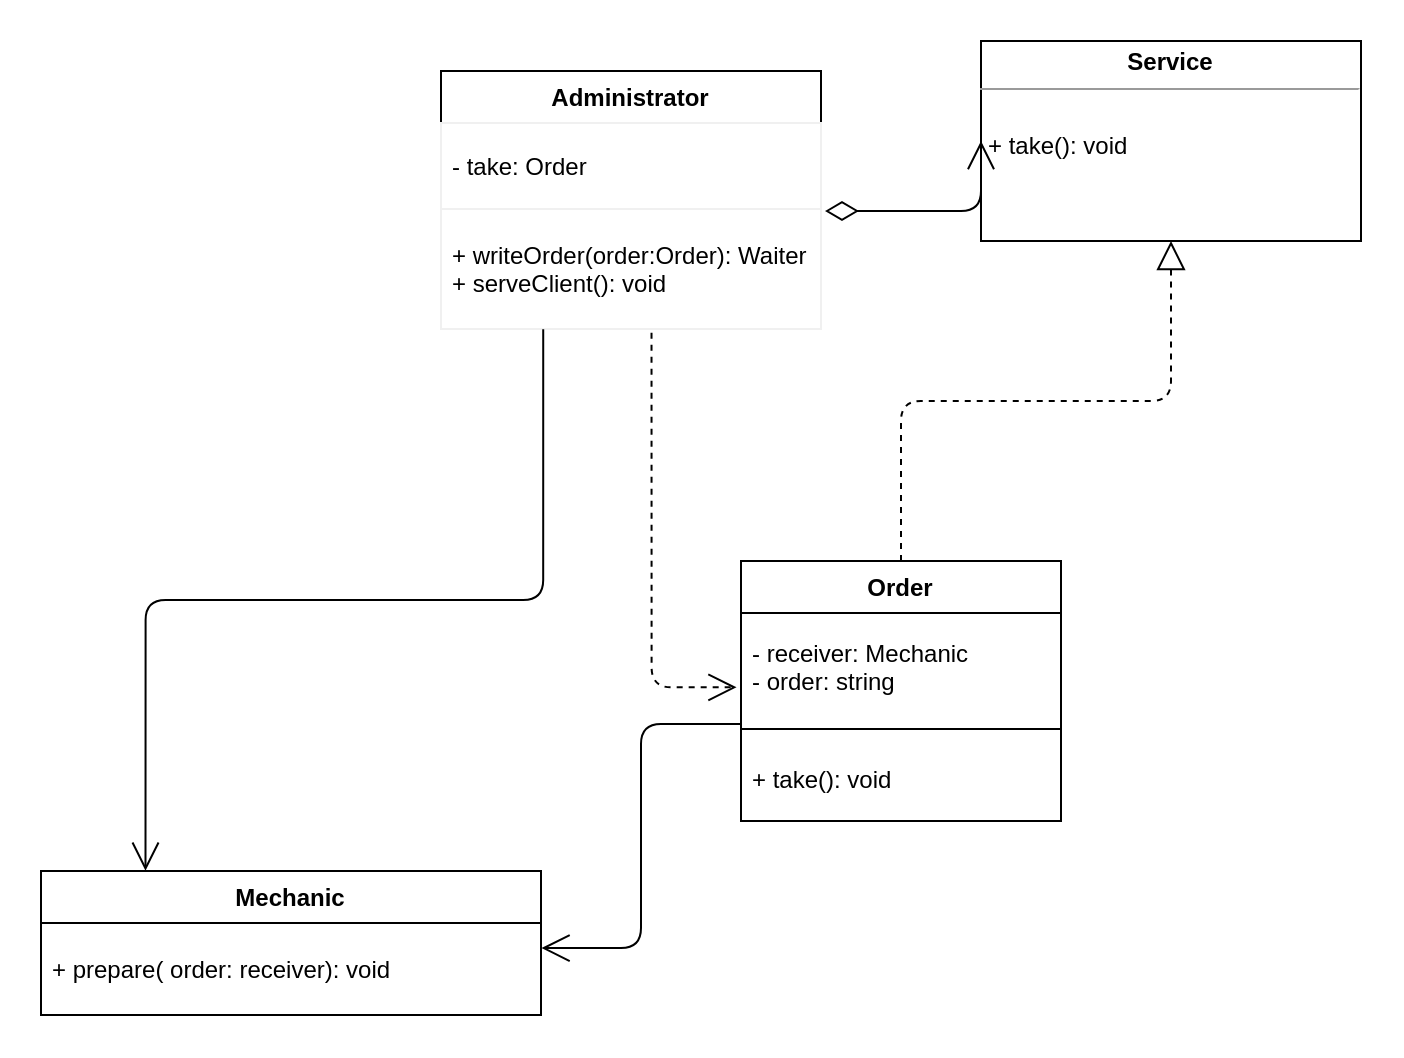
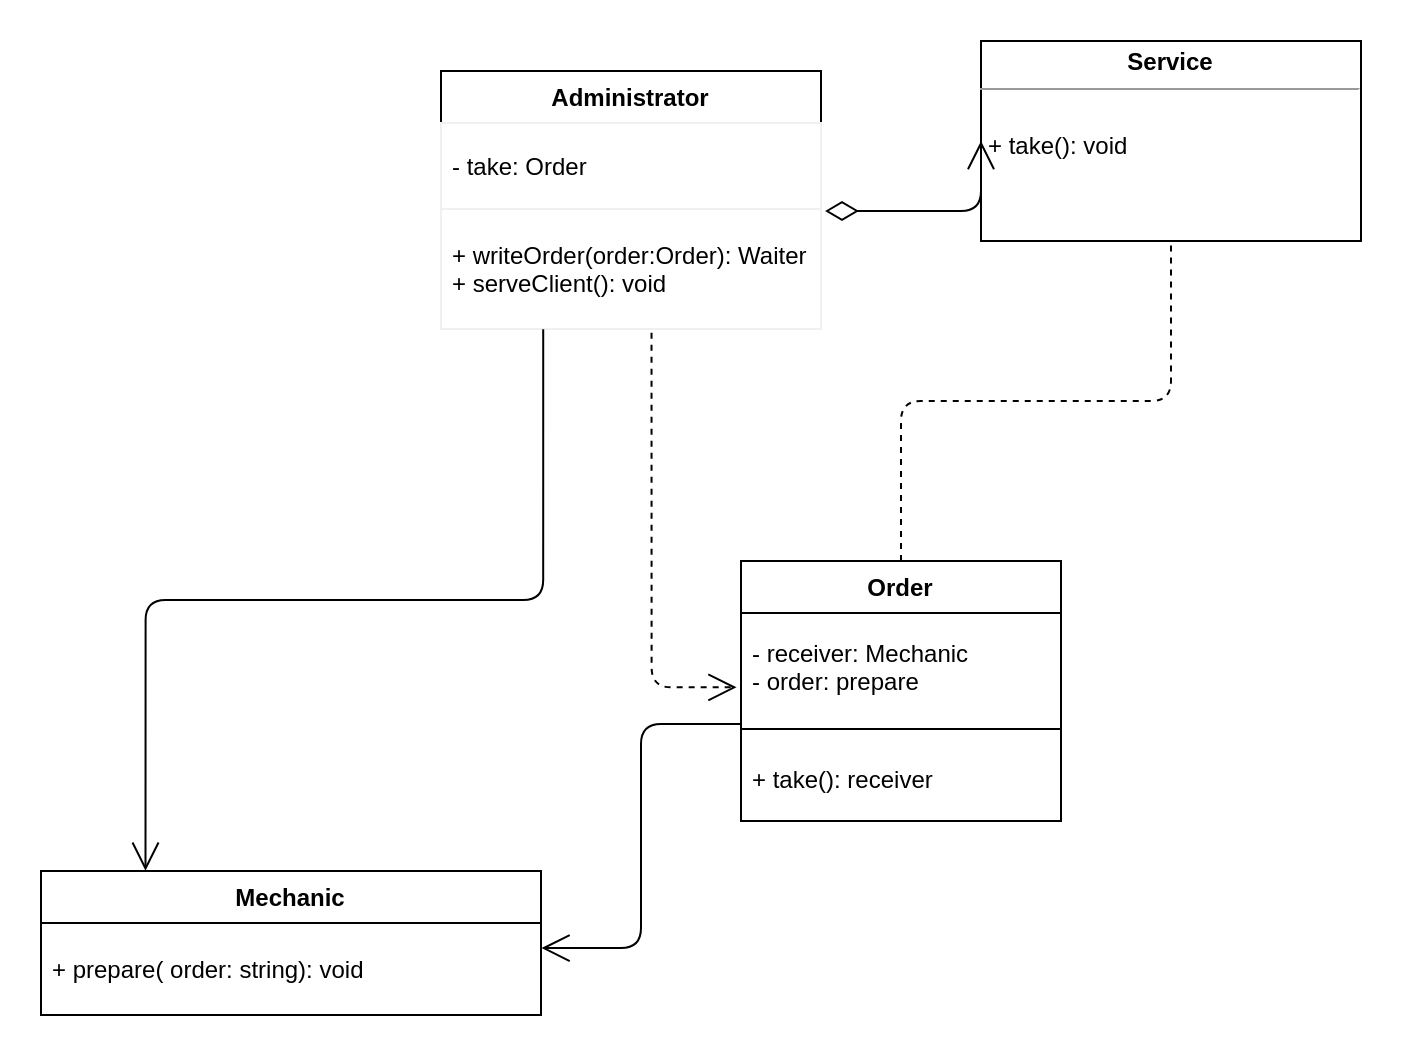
- <mxCell id="12" value="" style="endArrow=block;dashed=1;endFill=0;endSize=12;html=1;edgeStyle=orthogonalEdgeStyle;labelBackgroundColor=#F1FAEE;fontColor=#1D3557;" parent="1" source="3" target="2" edge="1"><mxGeometry width="160" relative="1" as="geometry"><mxPoint x="290" y="225" as="sourcePoint" /><mxPoint x="450" y="225" as="targetPoint" /></mxGeometry></mxCell>
+ <mxCell id="12" value="" style="endArrow=none;dashed=1;endFill=0;endSize=12;html=1;edgeStyle=orthogonalEdgeStyle;labelBackgroundColor=#F1FAEE;fontColor=#1D3557;" parent="1" source="3" target="2" edge="1"><mxGeometry width="160" relative="1" as="geometry"><mxPoint x="290" y="225" as="sourcePoint" /><mxPoint x="450" y="225" as="targetPoint" /></mxGeometry></mxCell>
- <mxCell id="4" value="- receiver: Mechanic&#10;- order: string" style="text;strokeColor=none;fillColor=none;align=left;verticalAlign=middle;spacingLeft=4;spacingRight=4;overflow=hidden;rotatable=0;points=[[0,0.5],[1,0.5]];portConstraint=eastwest;" parent="3" vertex="1"><mxGeometry y="26" width="160" height="54" as="geometry" /></mxCell>
+ <mxCell id="4" value="- receiver: Mechanic&#10;- order: prepare" style="text;strokeColor=none;fillColor=none;align=left;verticalAlign=middle;spacingLeft=4;spacingRight=4;overflow=hidden;rotatable=0;points=[[0,0.5],[1,0.5]];portConstraint=eastwest;" parent="3" vertex="1"><mxGeometry y="26" width="160" height="54" as="geometry" /></mxCell>
- <mxCell id="6" value="+ take(): void" style="text;strokeColor=none;fillColor=none;align=left;verticalAlign=middle;spacingLeft=4;spacingRight=4;overflow=hidden;rotatable=0;points=[[0,0.5],[1,0.5]];portConstraint=eastwest;" parent="3" vertex="1"><mxGeometry y="88" width="160" height="42" as="geometry" /></mxCell>
+ <mxCell id="6" value="+ take(): receiver" style="text;strokeColor=none;fillColor=none;align=left;verticalAlign=middle;spacingLeft=4;spacingRight=4;overflow=hidden;rotatable=0;points=[[0,0.5],[1,0.5]];portConstraint=eastwest;" parent="3" vertex="1"><mxGeometry y="88" width="160" height="42" as="geometry" /></mxCell>
- <mxCell id="11" value="+ prepare( order: receiver): void" style="text;strokeColor=none;fillColor=none;align=left;verticalAlign=middle;spacingLeft=4;spacingRight=4;overflow=hidden;rotatable=0;points=[[0,0.5],[1,0.5]];portConstraint=eastwest;" parent="10" vertex="1"><mxGeometry y="26" width="250" height="46" as="geometry" /></mxCell>
+ <mxCell id="11" value="+ prepare( order: string): void" style="text;strokeColor=none;fillColor=none;align=left;verticalAlign=middle;spacingLeft=4;spacingRight=4;overflow=hidden;rotatable=0;points=[[0,0.5],[1,0.5]];portConstraint=eastwest;" parent="10" vertex="1"><mxGeometry y="26" width="250" height="46" as="geometry" /></mxCell>
